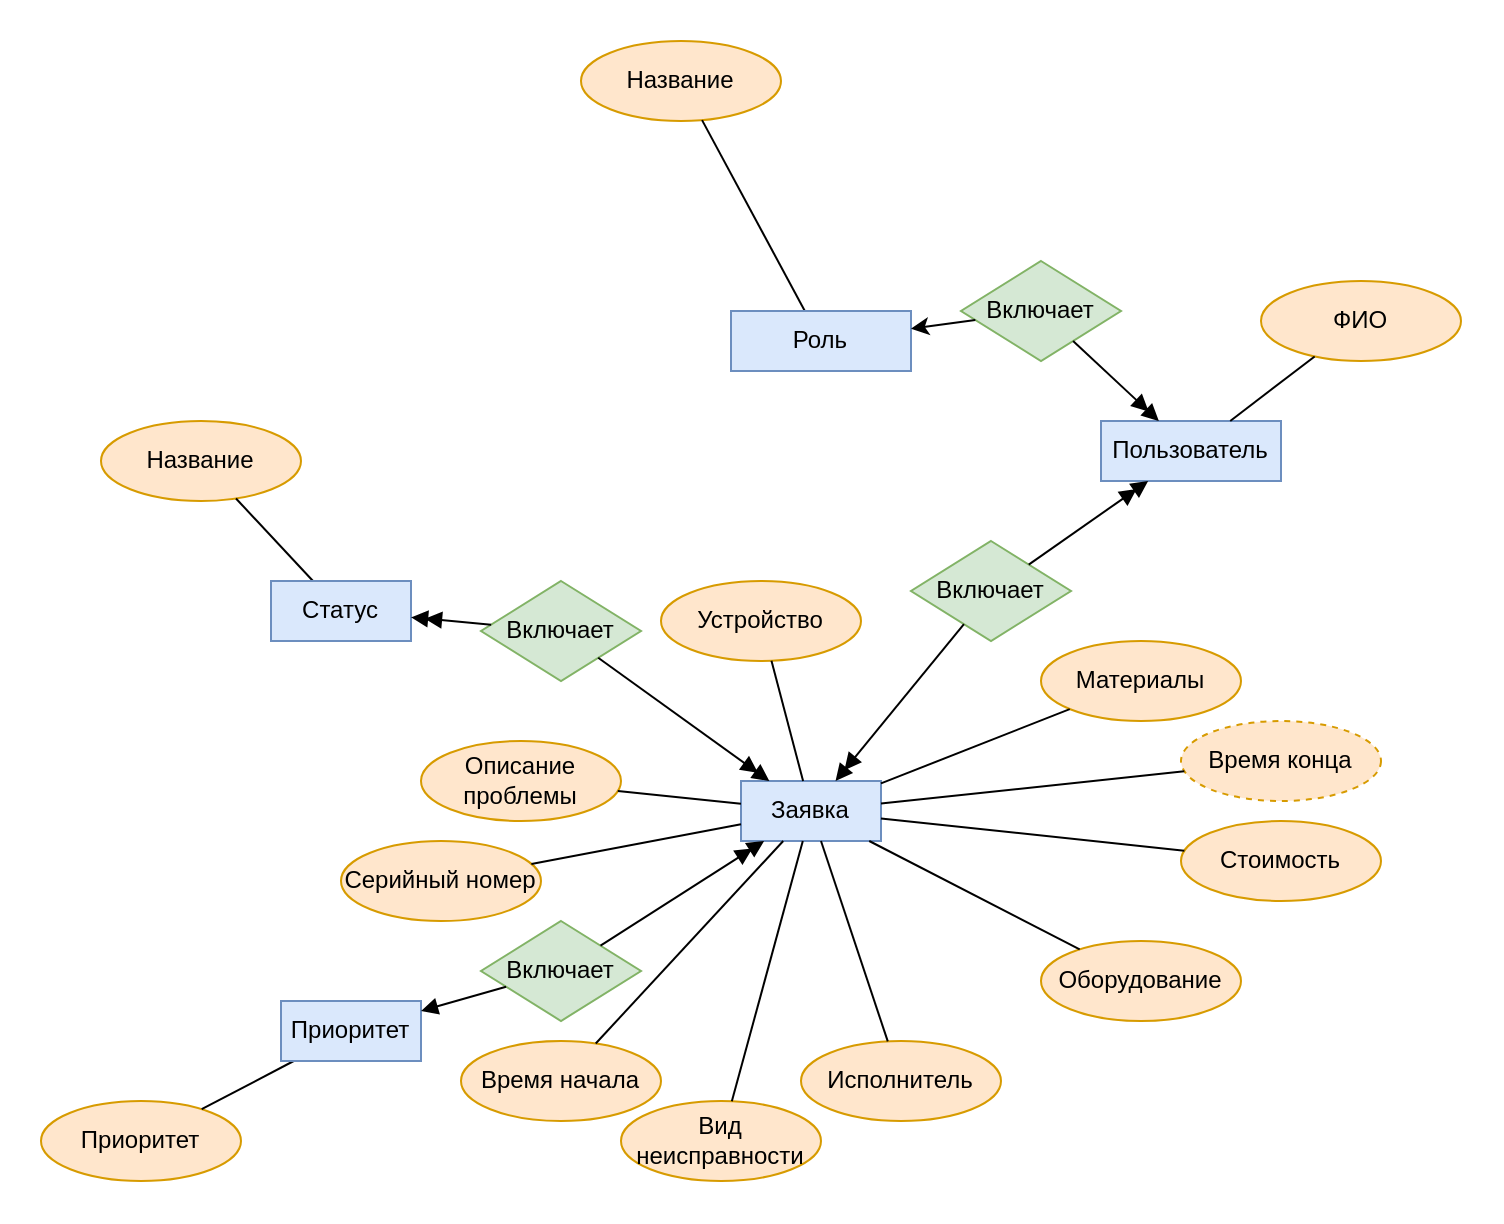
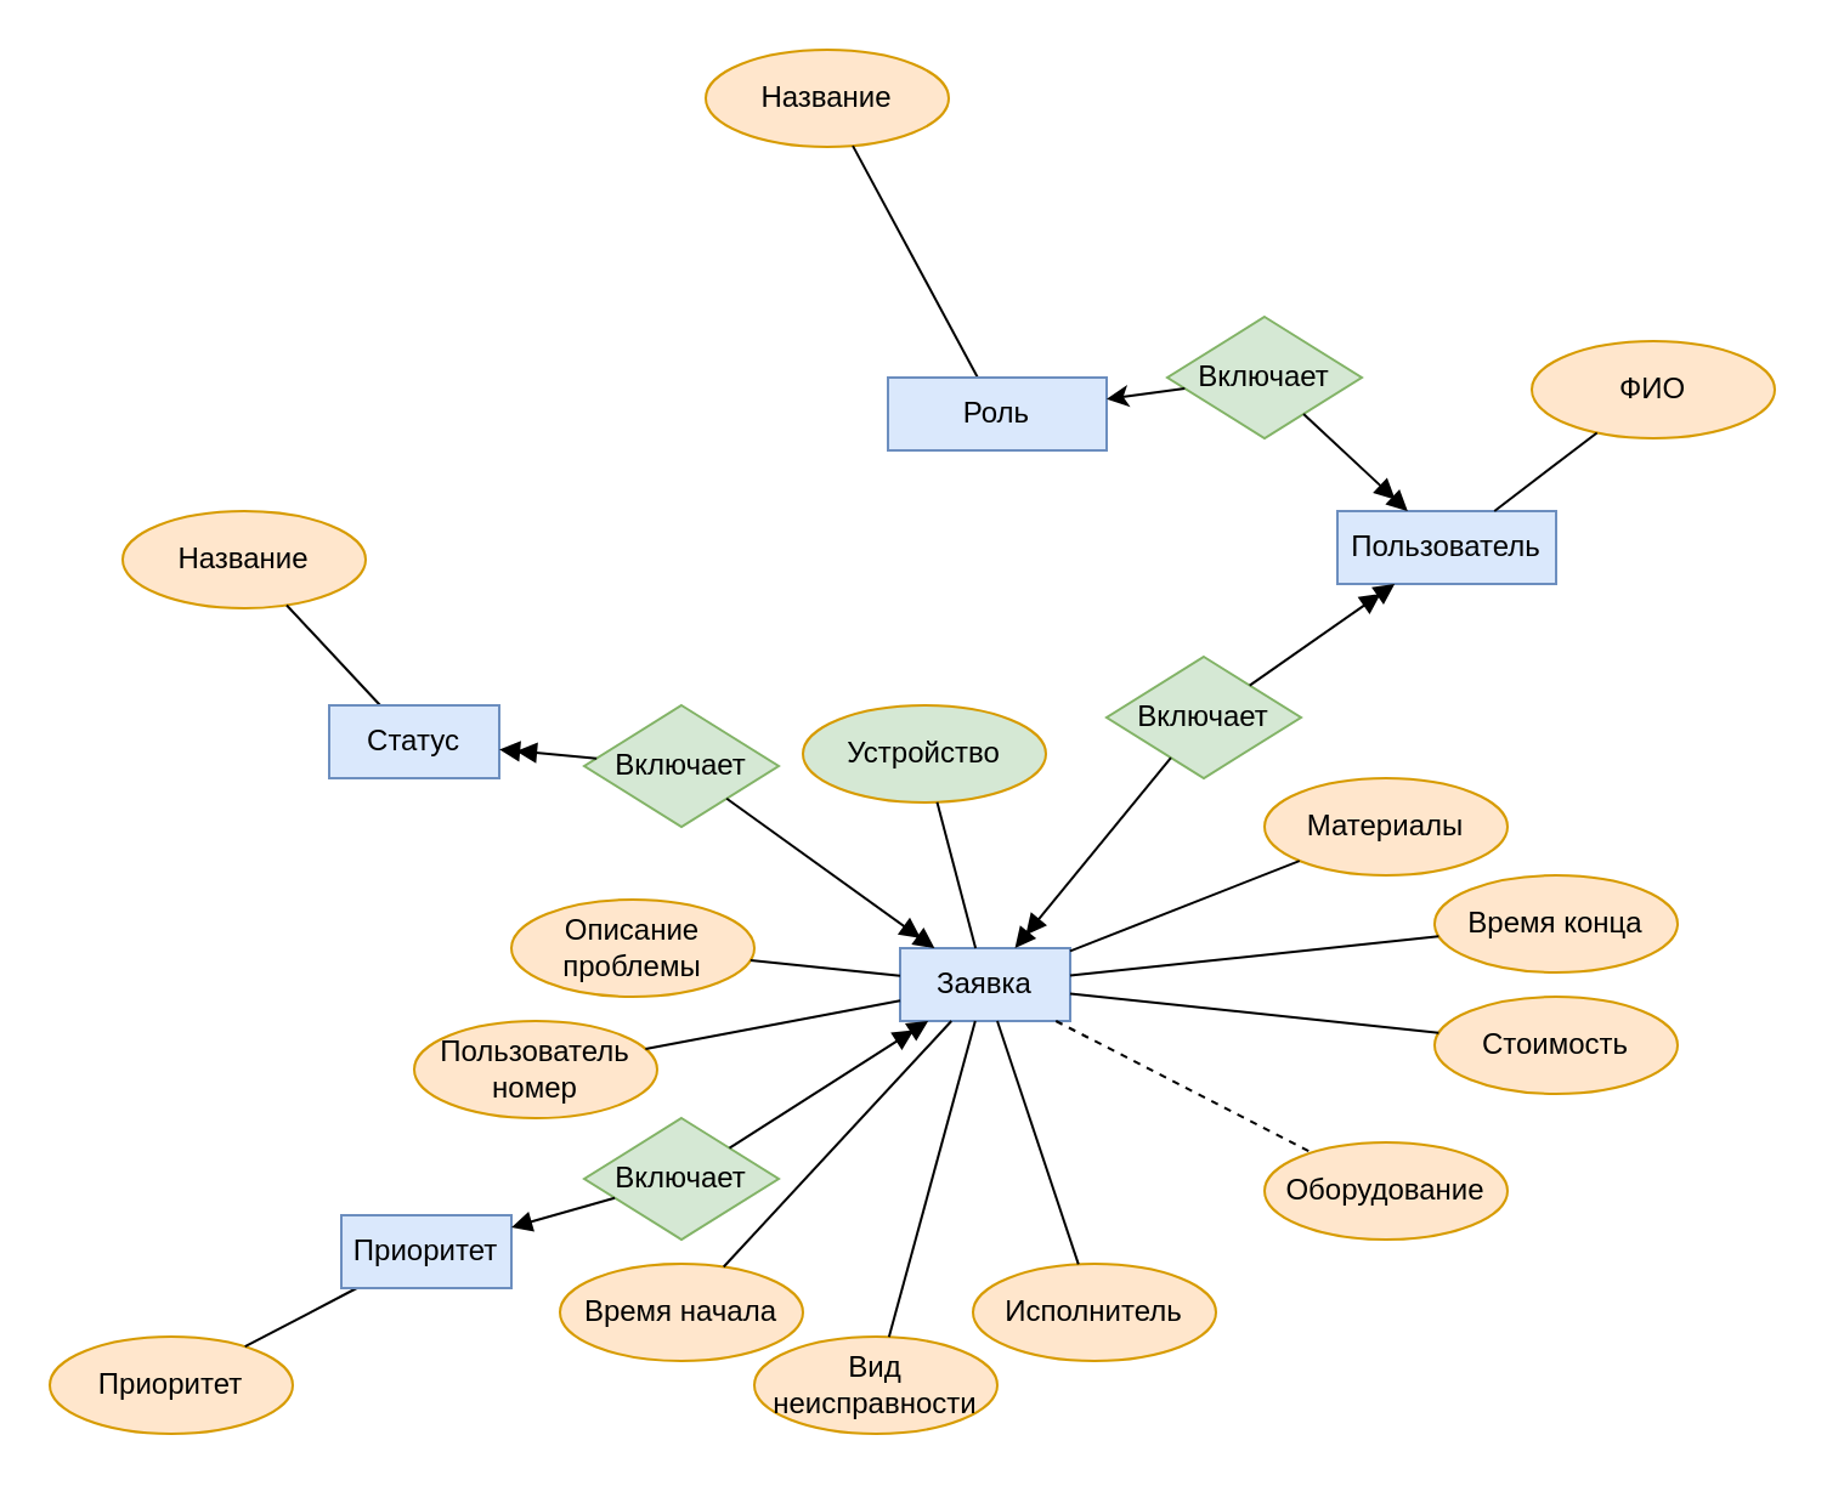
- <mxCell id="33" value="Устройство" style="ellipse;whiteSpace=wrap;html=1;fillColor=#ffe6cc;strokeColor=#d79b00;" parent="1" vertex="1"><mxGeometry x="330" y="290" width="100" height="40" as="geometry" /></mxCell>
+ <mxCell id="33" value="Устройство" style="ellipse;whiteSpace=wrap;html=1;fillColor=#d5e8d4;strokeColor=#d79b00;" parent="1" vertex="1"><mxGeometry x="330" y="290" width="100" height="40" as="geometry" /></mxCell>
- <mxCell id="10" value="Время конца" style="ellipse;whiteSpace=wrap;html=1;fillColor=#ffe6cc;strokeColor=#d79b00;dashed=1;" parent="1" vertex="1"><mxGeometry x="590" y="360" width="100" height="40" as="geometry" /></mxCell>
+ <mxCell id="10" value="Время конца" style="ellipse;whiteSpace=wrap;html=1;fillColor=#ffe6cc;strokeColor=#d79b00;" parent="1" vertex="1"><mxGeometry x="590" y="360" width="100" height="40" as="geometry" /></mxCell>
- <mxCell id="5" value="Серийный номер" style="ellipse;whiteSpace=wrap;html=1;fillColor=#ffe6cc;strokeColor=#d79b00;" parent="1" vertex="1"><mxGeometry x="170" y="420" width="100" height="40" as="geometry" /></mxCell>
+ <mxCell id="5" value="Пользователь номер" style="ellipse;whiteSpace=wrap;html=1;fillColor=#ffe6cc;strokeColor=#d79b00;" parent="1" vertex="1"><mxGeometry x="170" y="420" width="100" height="40" as="geometry" /></mxCell>
- <mxCell id="18" value="" style="endArrow=none;html=1;rounded=0;" parent="1" source="2" target="4" edge="1"><mxGeometry width="50" height="50" relative="1" as="geometry"><mxPoint x="683.666" y="310" as="sourcePoint" /><mxPoint x="820" y="182" as="targetPoint" /></mxGeometry></mxCell>
+ <mxCell id="18" value="" style="endArrow=none;html=1;rounded=0;dashed=1;" parent="1" source="2" target="4" edge="1"><mxGeometry width="50" height="50" relative="1" as="geometry"><mxPoint x="683.666" y="310" as="sourcePoint" /><mxPoint x="820" y="182" as="targetPoint" /></mxGeometry></mxCell>
